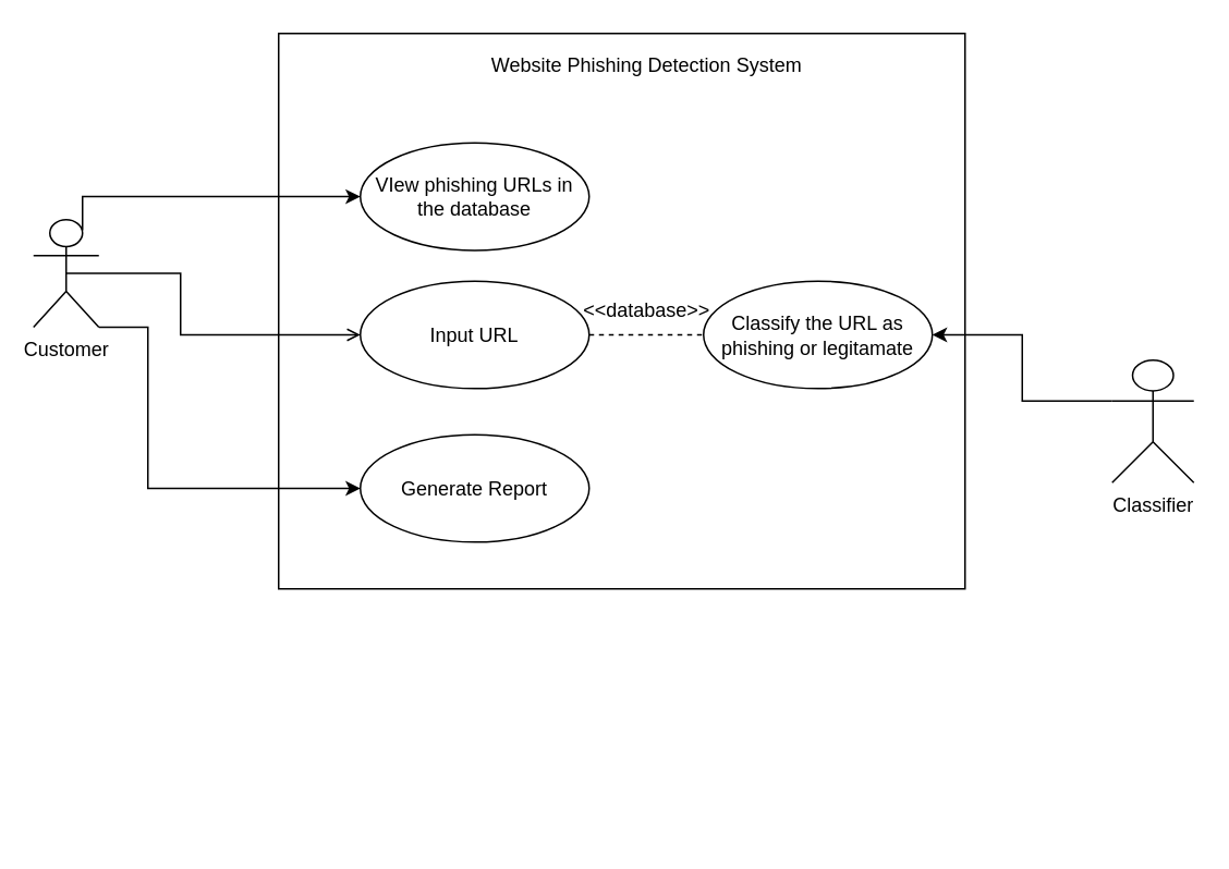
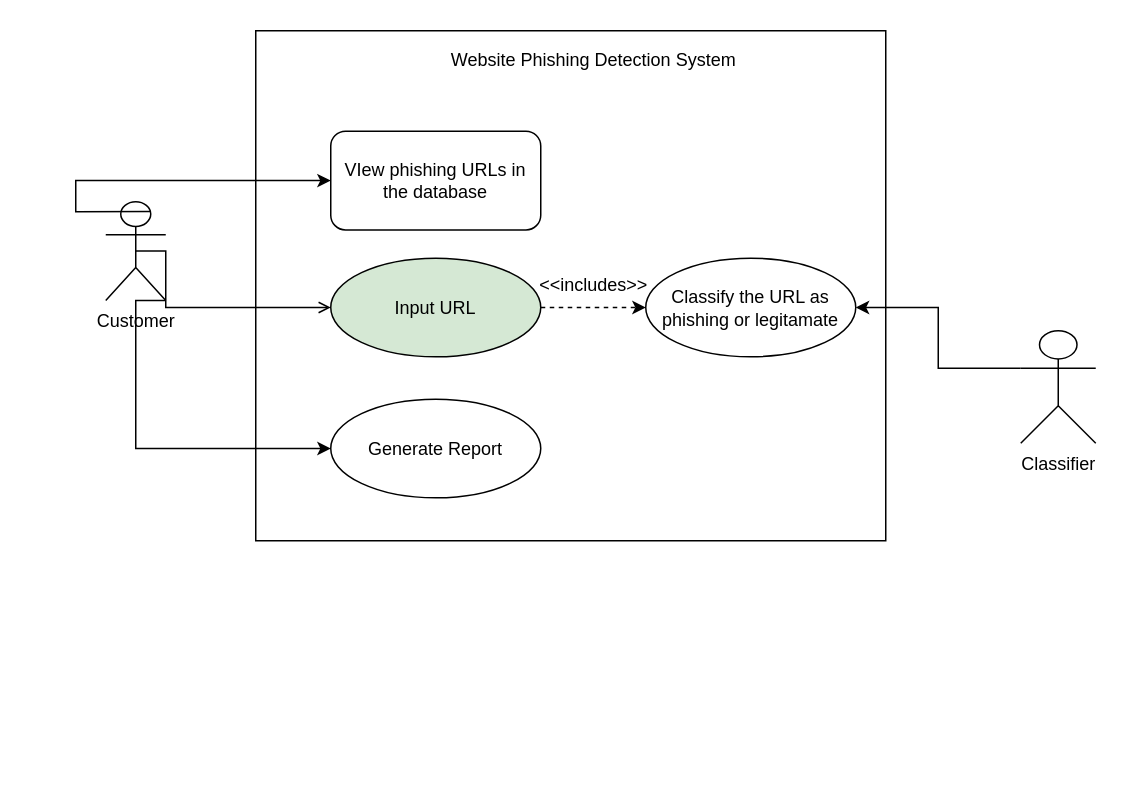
- <mxCell id="4" value="VIew phishing URLs in the database" style="ellipse;whiteSpace=wrap;html=1;fontSize=12;" vertex="1" parent="2"><mxGeometry x="200" y="47" width="140" height="65.8" as="geometry" /></mxCell>
+ <mxCell id="4" value="VIew phishing URLs in the database" style="whiteSpace=wrap;html=1;fontSize=12;rounded=1;" vertex="1" parent="2"><mxGeometry x="200" y="47" width="140" height="65.8" as="geometry" /></mxCell>
- <mxCell id="8" value="Customer" style="shape=umlActor;verticalLabelPosition=bottom;verticalAlign=top;html=1;outlineConnect=0;fontSize=12;" vertex="1" parent="2"><mxGeometry y="94" width="40" height="65.8" as="geometry" /></mxCell>
+ <mxCell id="8" value="Customer" style="shape=umlActor;verticalLabelPosition=bottom;verticalAlign=top;html=1;outlineConnect=0;fontSize=12;" vertex="1" parent="2"><mxGeometry x="50" y="94" width="40" height="65.8" as="geometry" /></mxCell>
- <mxCell id="13" value="&lt;font style=&quot;font-size: 12px;&quot;&gt;&amp;lt;&amp;lt;database&amp;gt;&amp;gt;&lt;/font&gt;" style="text;html=1;align=center;verticalAlign=middle;resizable=0;points=[];autosize=1;strokeColor=none;fillColor=none;fontSize=12;" vertex="1" parent="2"><mxGeometry x="330" y="139.8" width="90" height="20" as="geometry" /></mxCell>
+ <mxCell id="13" value="&lt;font style=&quot;font-size: 12px;&quot;&gt;&amp;lt;&amp;lt;includes&amp;gt;&amp;gt;&lt;/font&gt;" style="text;html=1;align=center;verticalAlign=middle;resizable=0;points=[];autosize=1;strokeColor=none;fillColor=none;fontSize=12;" vertex="1" parent="2"><mxGeometry x="330" y="139.8" width="90" height="20" as="geometry" /></mxCell>
- <mxCell id="6" value="Input URL" style="ellipse;whiteSpace=wrap;html=1;fontSize=12;" vertex="1" parent="2"><mxGeometry x="200" y="131.6" width="140" height="65.8" as="geometry" /></mxCell>
+ <mxCell id="6" value="Input URL" style="ellipse;whiteSpace=wrap;html=1;fontSize=12;fillColor=#d5e8d4;" vertex="1" parent="2"><mxGeometry x="200" y="131.6" width="140" height="65.8" as="geometry" /></mxCell>
- <mxCell id="5" style="edgeStyle=orthogonalEdgeStyle;rounded=0;orthogonalLoop=1;jettySize=auto;html=1;fontSize=12;dashed=1;endArrow=none;" edge="1" parent="2" source="6" target="12"><mxGeometry relative="1" as="geometry" /></mxCell>
+ <mxCell id="5" style="edgeStyle=orthogonalEdgeStyle;rounded=0;orthogonalLoop=1;jettySize=auto;html=1;fontSize=12;dashed=1;" edge="1" parent="2" source="6" target="12"><mxGeometry relative="1" as="geometry" /></mxCell>
